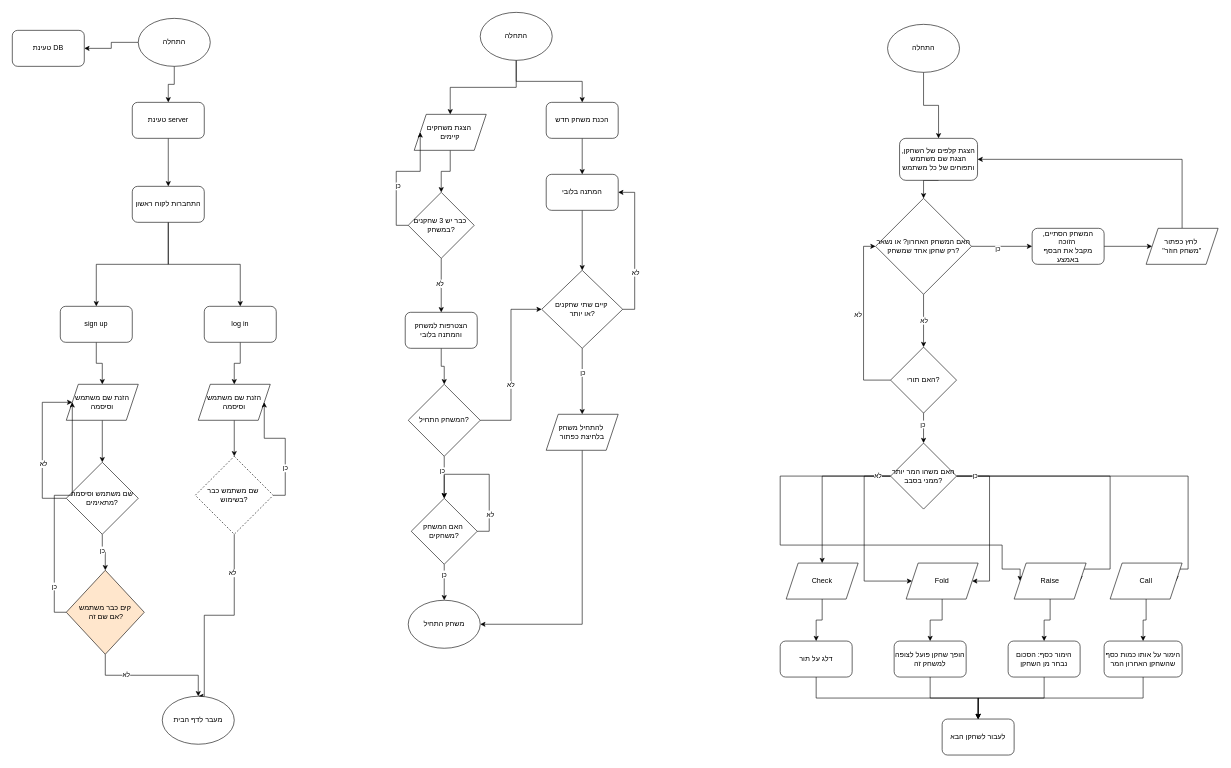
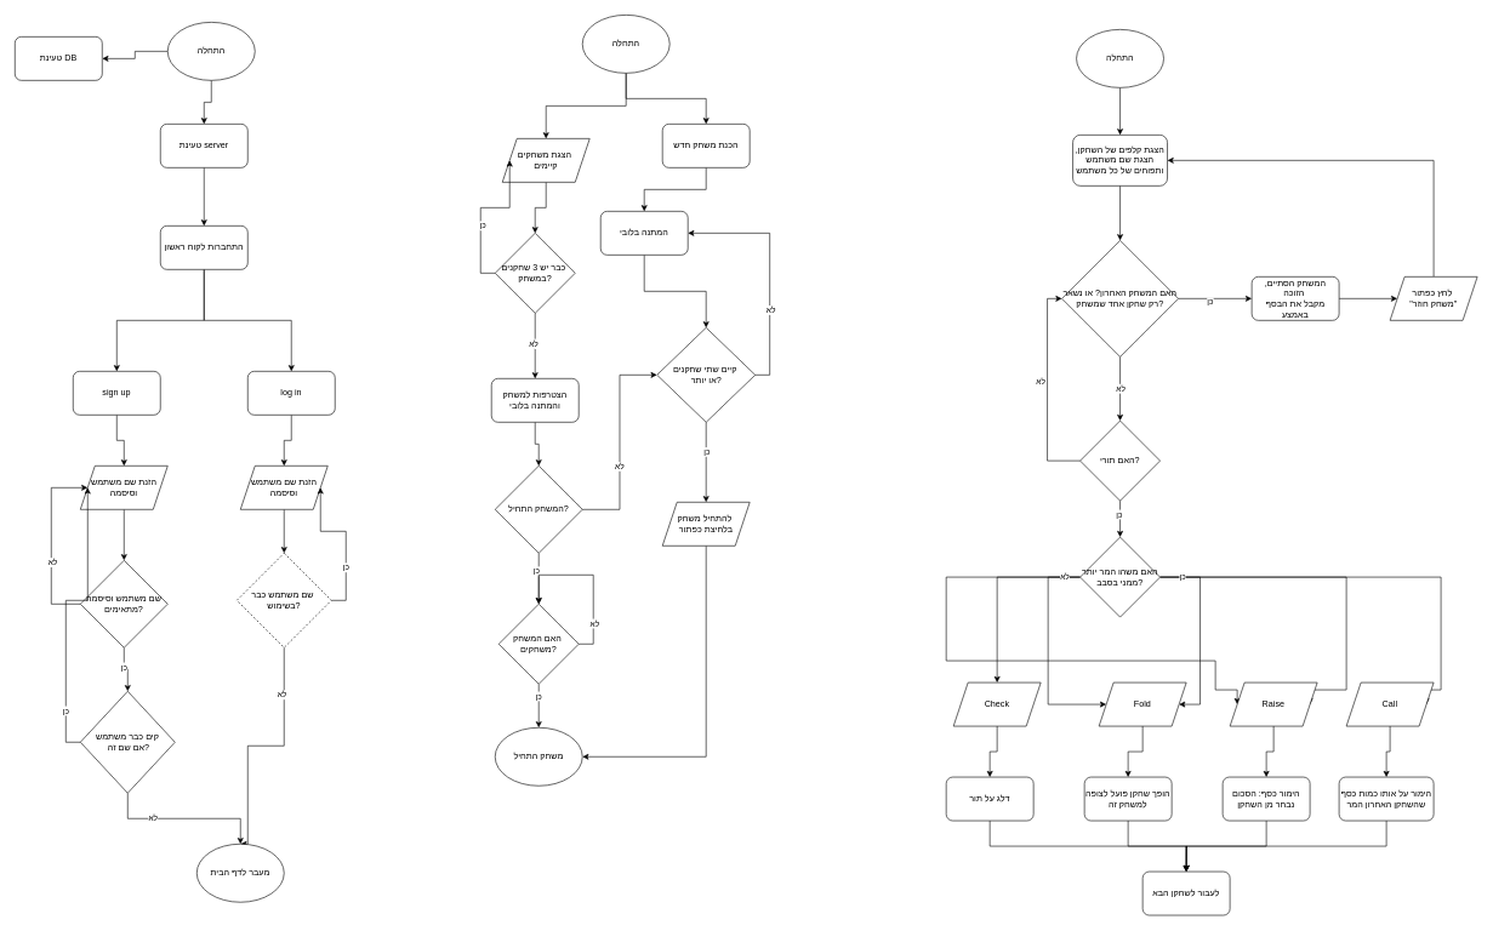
- <mxCell id="73" value="הצגת קלפים של השחקן, הצגת שם משתמש ותפוחים של כל משתמש" style="rounded=1;whiteSpace=wrap;html=1;" parent="1" vertex="1"><mxGeometry x="1499" y="230" width="130" height="70" as="geometry" /></mxCell>
+ <mxCell id="73" value="הצגת קלפים של השחקן, הצגת שם משתמש ותפוחים של כל משתמש" style="rounded=1;whiteSpace=wrap;html=1;" parent="1" vertex="1"><mxGeometry x="1474" y="185" width="130" height="70" as="geometry" /></mxCell>
- <mxCell id="41" value="המתנה בלובי" style="rounded=1;whiteSpace=wrap;html=1;" parent="1" vertex="1"><mxGeometry x="910" y="290" width="120" height="60" as="geometry" /></mxCell>
+ <mxCell id="41" value="המתנה בלובי" style="rounded=1;whiteSpace=wrap;html=1;" parent="1" vertex="1"><mxGeometry x="825" y="290" width="120" height="60" as="geometry" /></mxCell>
- <mxCell id="26" value="קים כבר משתמש&lt;div&gt;&amp;nbsp;אם שם זה?&lt;/div&gt;" style="rhombus;whiteSpace=wrap;html=1;fillColor=#ffe6cc;" parent="1" vertex="1"><mxGeometry x="110" y="950" width="130" height="140" as="geometry" /></mxCell>
+ <mxCell id="26" value="קים כבר משתמש&lt;div&gt;&amp;nbsp;אם שם זה?&lt;/div&gt;" style="rhombus;whiteSpace=wrap;html=1;" parent="1" vertex="1"><mxGeometry x="110" y="950" width="130" height="140" as="geometry" /></mxCell>
